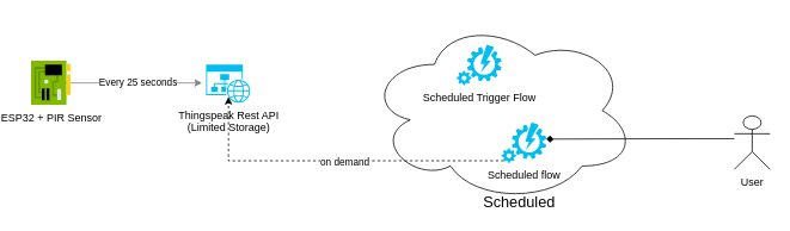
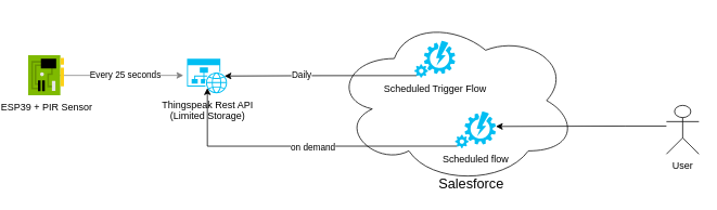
+ <mxCell id="7" style="edgeStyle=orthogonalEdgeStyle;rounded=0;orthogonalLoop=1;jettySize=auto;html=1;exitX=0.05;exitY=0.95;exitDx=0;exitDy=0;exitPerimeter=0;entryX=0.92;entryY=0.5;entryDx=0;entryDy=0;entryPerimeter=0;" parent="1" source="9" target="5" edge="1"><mxGeometry relative="1" as="geometry"><mxPoint x="52.75" y="102.5" as="sourcePoint" /><mxPoint x="306" y="97" as="targetPoint" /></mxGeometry></mxCell>
+ <mxCell id="8" value="Daily" style="edgeLabel;html=1;align=center;verticalAlign=middle;resizable=0;points=[];" parent="7" vertex="1" connectable="0"><mxGeometry x="0.205" y="-2" relative="1" as="geometry"><mxPoint as="offset" /></mxGeometry></mxCell>
- <mxCell id="4" value="ESP32 + PIR Sensor" style="aspect=fixed;html=1;perimeter=none;align=center;shadow=0;dashed=0;image;fontSize=12;image=img/lib/mscae/NetworkInterfaceCard.svg;" parent="1" vertex="1"><mxGeometry x="20.5" y="67.5" width="44.5" height="50" as="geometry" /></mxCell>
+ <mxCell id="4" value="ESP39 + PIR Sensor" style="aspect=fixed;html=1;perimeter=none;align=center;shadow=0;dashed=0;image;fontSize=12;image=img/lib/mscae/NetworkInterfaceCard.svg;" parent="1" vertex="1"><mxGeometry x="20.5" y="67.5" width="44.5" height="50" as="geometry" /></mxCell>
- <mxCell id="14" style="edgeStyle=orthogonalEdgeStyle;rounded=0;orthogonalLoop=1;jettySize=auto;html=1;entryX=1;entryY=0.41;entryDx=0;entryDy=0;entryPerimeter=0;strokeColor=#000000;endArrow=diamond;" edge="1" parent="1" source="15" target="13"><mxGeometry relative="1" as="geometry"><Array as="points"><mxPoint x="756" y="155" /><mxPoint x="756" y="155" /></Array></mxGeometry></mxCell>
+ <mxCell id="14" style="edgeStyle=orthogonalEdgeStyle;rounded=0;orthogonalLoop=1;jettySize=auto;html=1;entryX=1;entryY=0.41;entryDx=0;entryDy=0;entryPerimeter=0;strokeColor=#000000;" edge="1" parent="1" source="15" target="13"><mxGeometry relative="1" as="geometry"><Array as="points"><mxPoint x="756" y="155" /><mxPoint x="756" y="155" /></Array></mxGeometry></mxCell>
- <mxCell id="11" style="edgeStyle=orthogonalEdgeStyle;rounded=0;orthogonalLoop=1;jettySize=auto;html=1;exitX=0.05;exitY=0.95;exitDx=0;exitDy=0;exitPerimeter=0;entryX=0.5;entryY=0.85;entryDx=0;entryDy=0;entryPerimeter=0;dashed=1;" edge="1" parent="1" source="13" target="5"><mxGeometry relative="1" as="geometry" /></mxCell>
+ <mxCell id="11" style="edgeStyle=orthogonalEdgeStyle;rounded=0;orthogonalLoop=1;jettySize=auto;html=1;exitX=0.05;exitY=0.95;exitDx=0;exitDy=0;exitPerimeter=0;entryX=0.5;entryY=0.85;entryDx=0;entryDy=0;entryPerimeter=0;" edge="1" parent="1" source="13" target="5"><mxGeometry relative="1" as="geometry" /></mxCell>
- <mxCell id="10" value="&lt;font style=&quot;font-size: 17px&quot;&gt;Scheduled&lt;/font&gt;" style="text;html=1;strokeColor=none;fillColor=none;align=center;verticalAlign=middle;whiteSpace=wrap;rounded=0;" parent="1" vertex="1"><mxGeometry x="476" y="217" width="180" height="20" as="geometry" /></mxCell>
+ <mxCell id="10" value="&lt;font style=&quot;font-size: 17px&quot;&gt;Salesforce&lt;/font&gt;" style="text;html=1;strokeColor=none;fillColor=none;align=center;verticalAlign=middle;whiteSpace=wrap;rounded=0;" parent="1" vertex="1"><mxGeometry x="476" y="217" width="180" height="20" as="geometry" /></mxCell>
